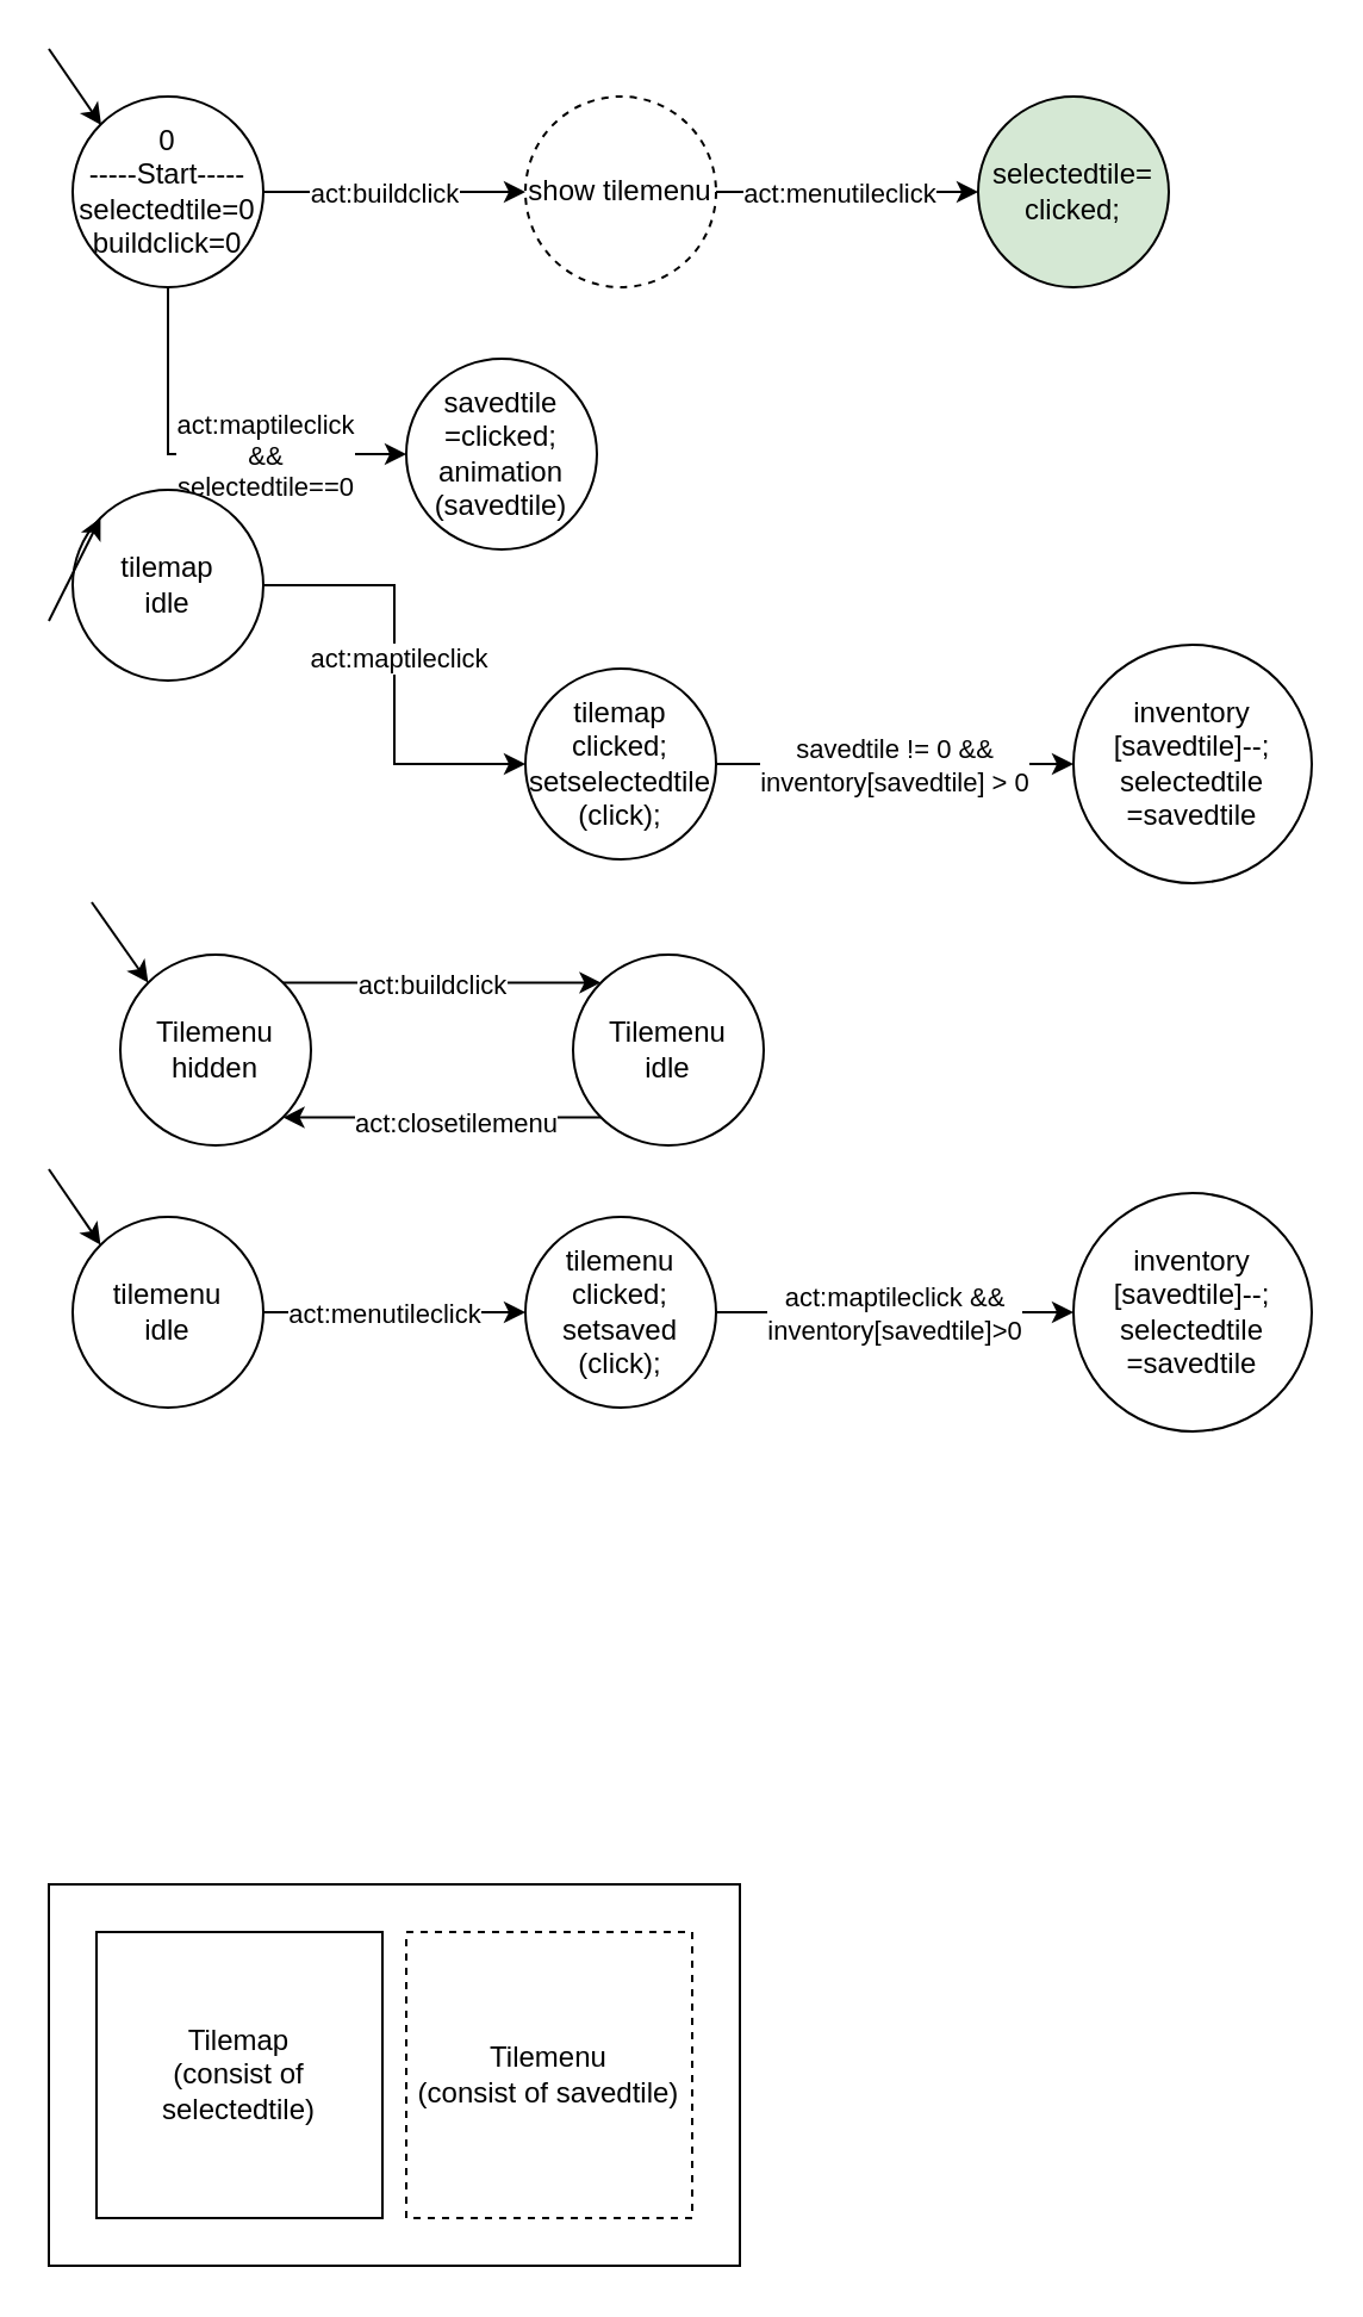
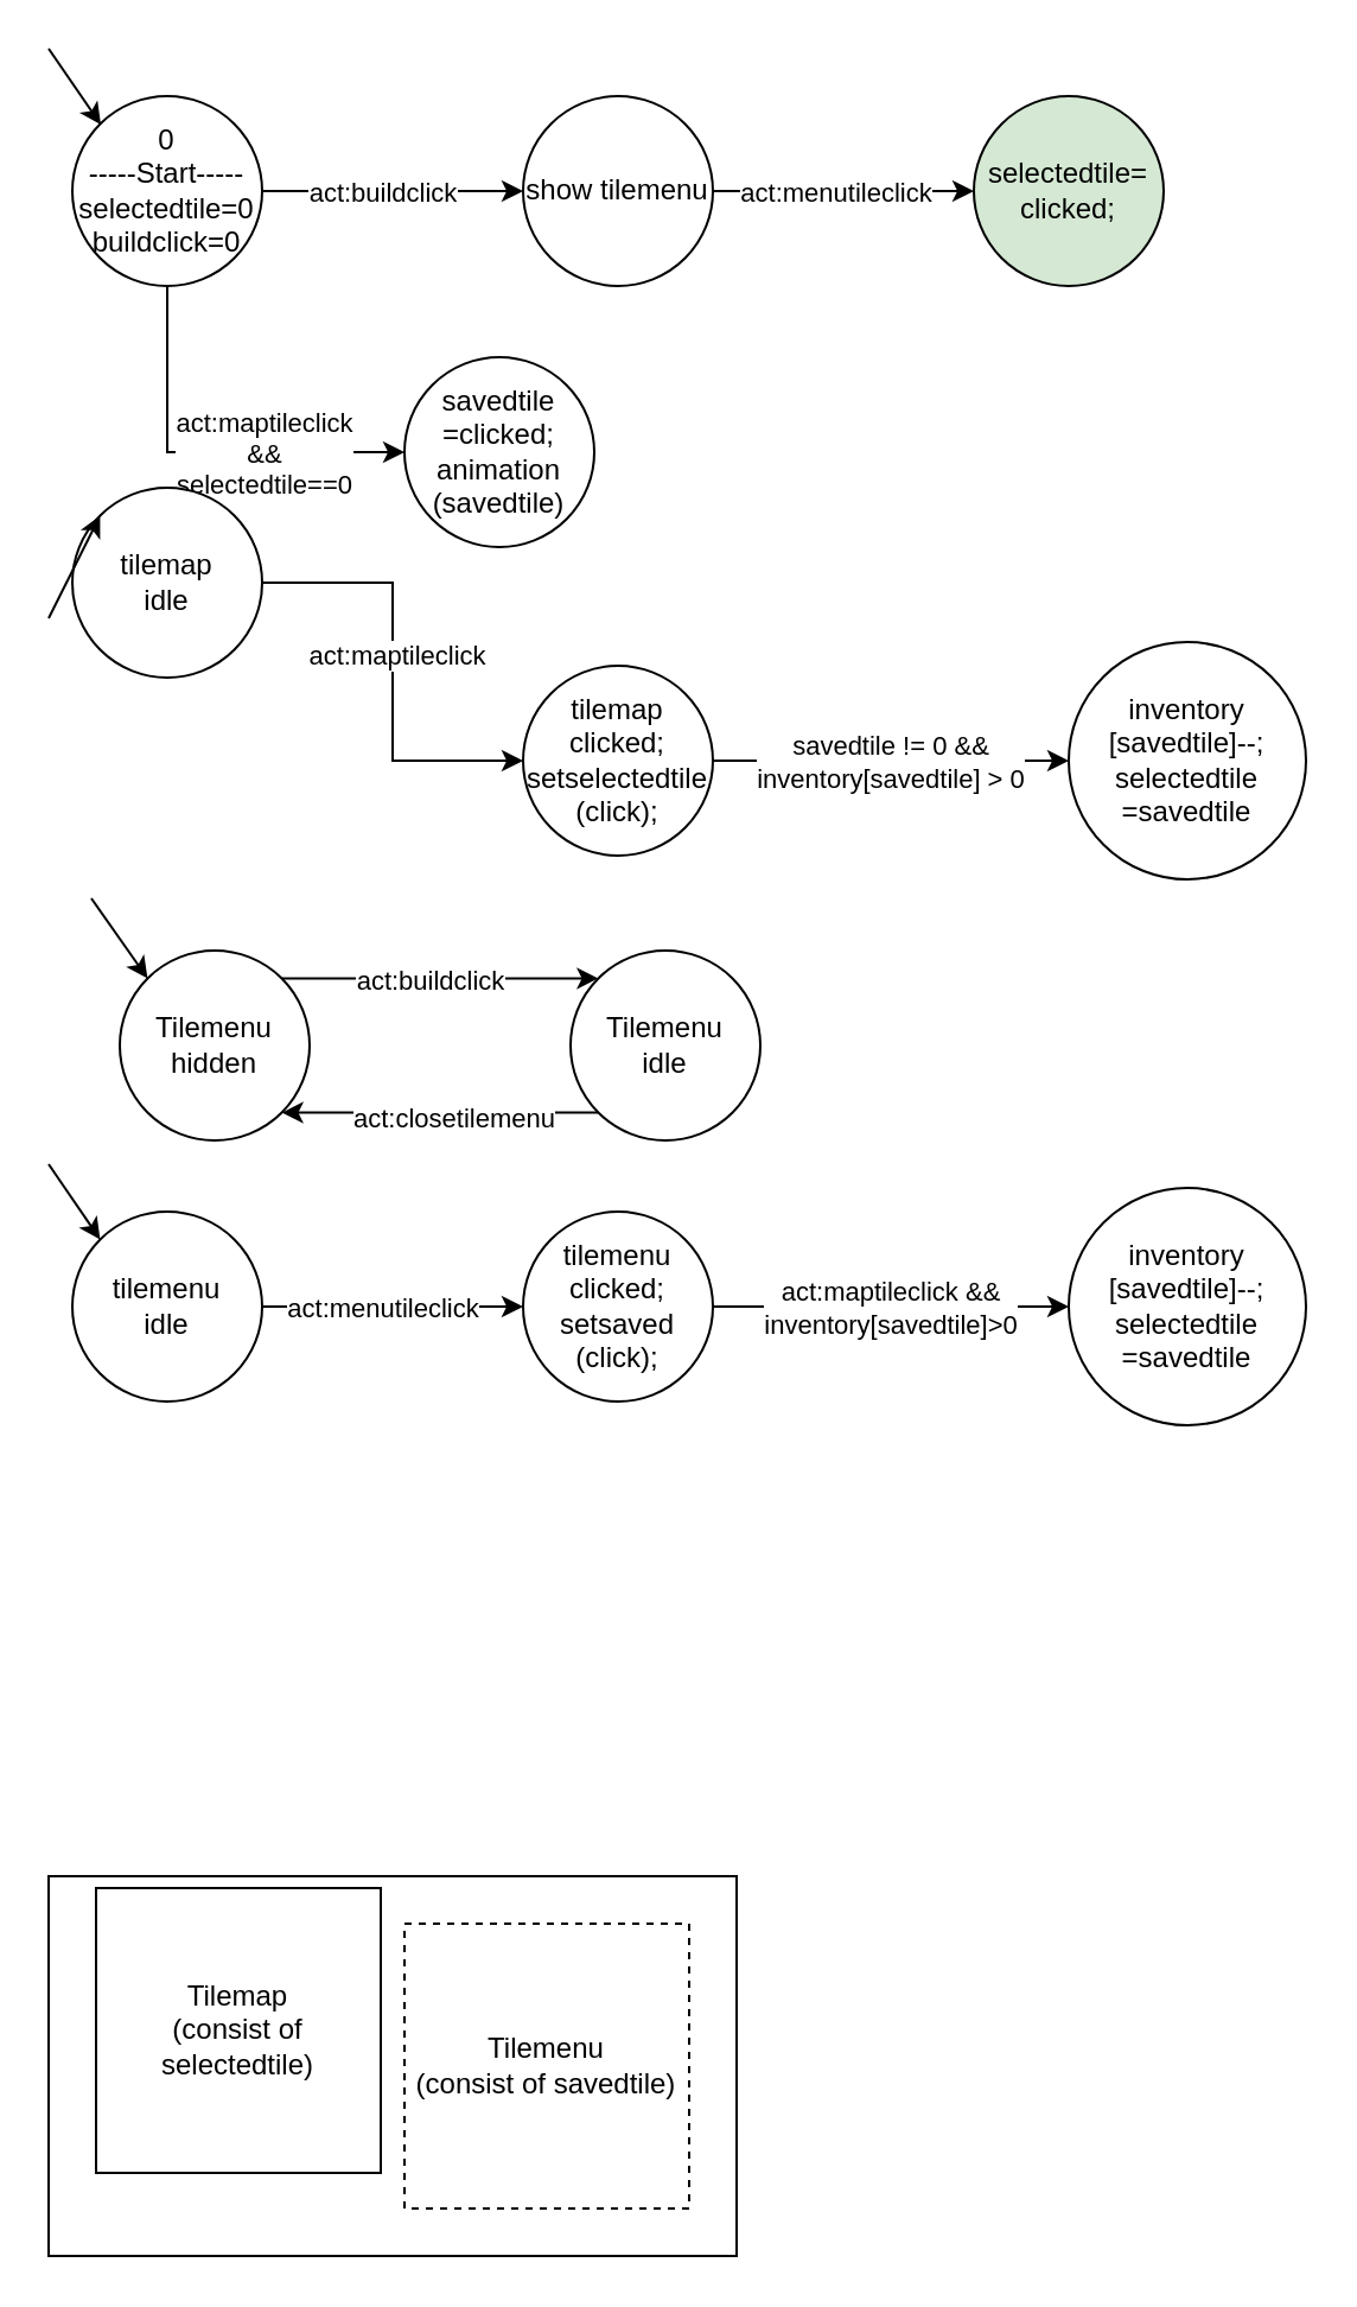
- <mxCell id="9" value="show tilemenu" style="ellipse;whiteSpace=wrap;html=1;aspect=fixed;dashed=1;" vertex="1" parent="1"><mxGeometry x="220" y="40" width="80" height="80" as="geometry" /></mxCell>
+ <mxCell id="9" value="show tilemenu" style="ellipse;whiteSpace=wrap;html=1;aspect=fixed;" vertex="1" parent="1"><mxGeometry x="220" y="40" width="80" height="80" as="geometry" /></mxCell>
- <mxCell id="19" value="Tilemap&lt;br&gt;(consist of selectedtile)" style="whiteSpace=wrap;html=1;aspect=fixed;" vertex="1" parent="1"><mxGeometry x="40" y="810" width="120" height="120" as="geometry" /></mxCell>
+ <mxCell id="19" value="Tilemap&lt;br&gt;(consist of selectedtile)" style="whiteSpace=wrap;html=1;aspect=fixed;" vertex="1" parent="1"><mxGeometry x="40" y="795" width="120" height="120" as="geometry" /></mxCell>
